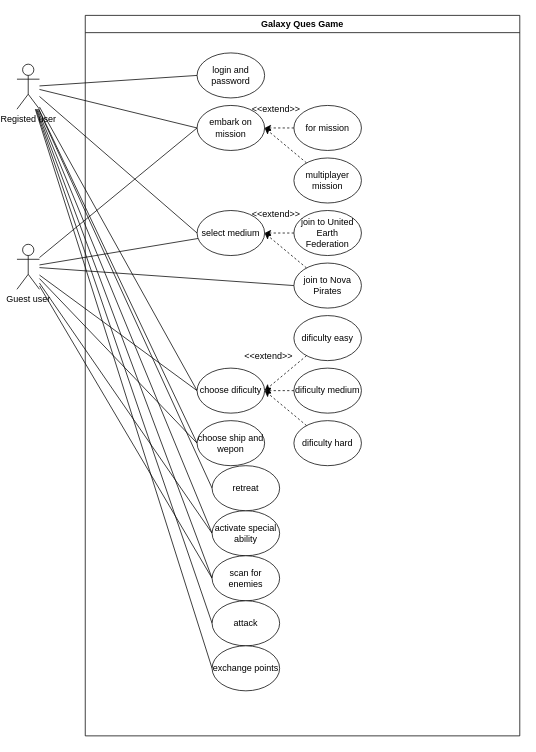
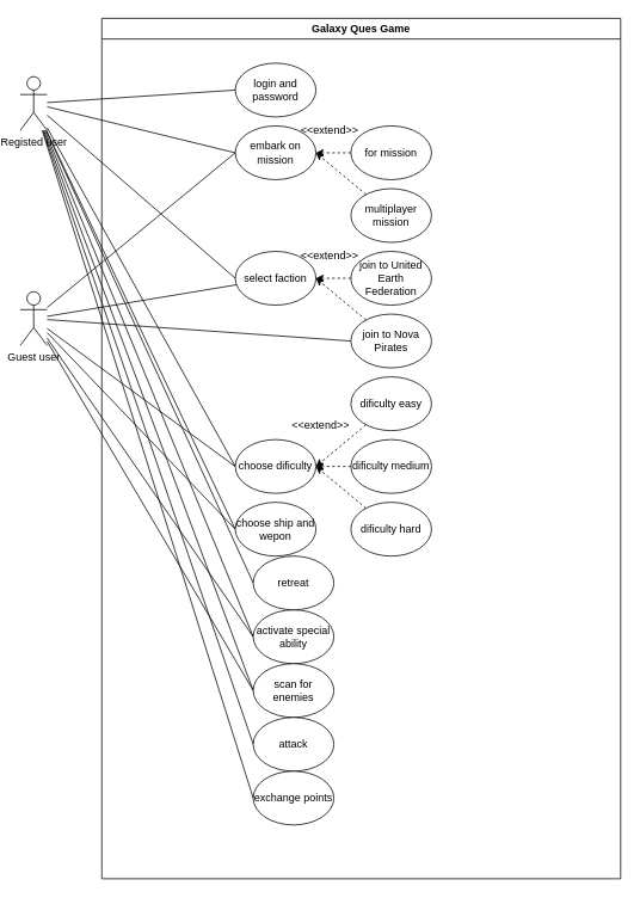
- <mxCell id="27" value="select medium" style="ellipse;whiteSpace=wrap;html=1;" parent="21" vertex="1"><mxGeometry x="149" y="260" width="90" height="60" as="geometry" /></mxCell>
+ <mxCell id="27" value="select faction" style="ellipse;whiteSpace=wrap;html=1;" parent="21" vertex="1"><mxGeometry x="149" y="260" width="90" height="60" as="geometry" /></mxCell>
